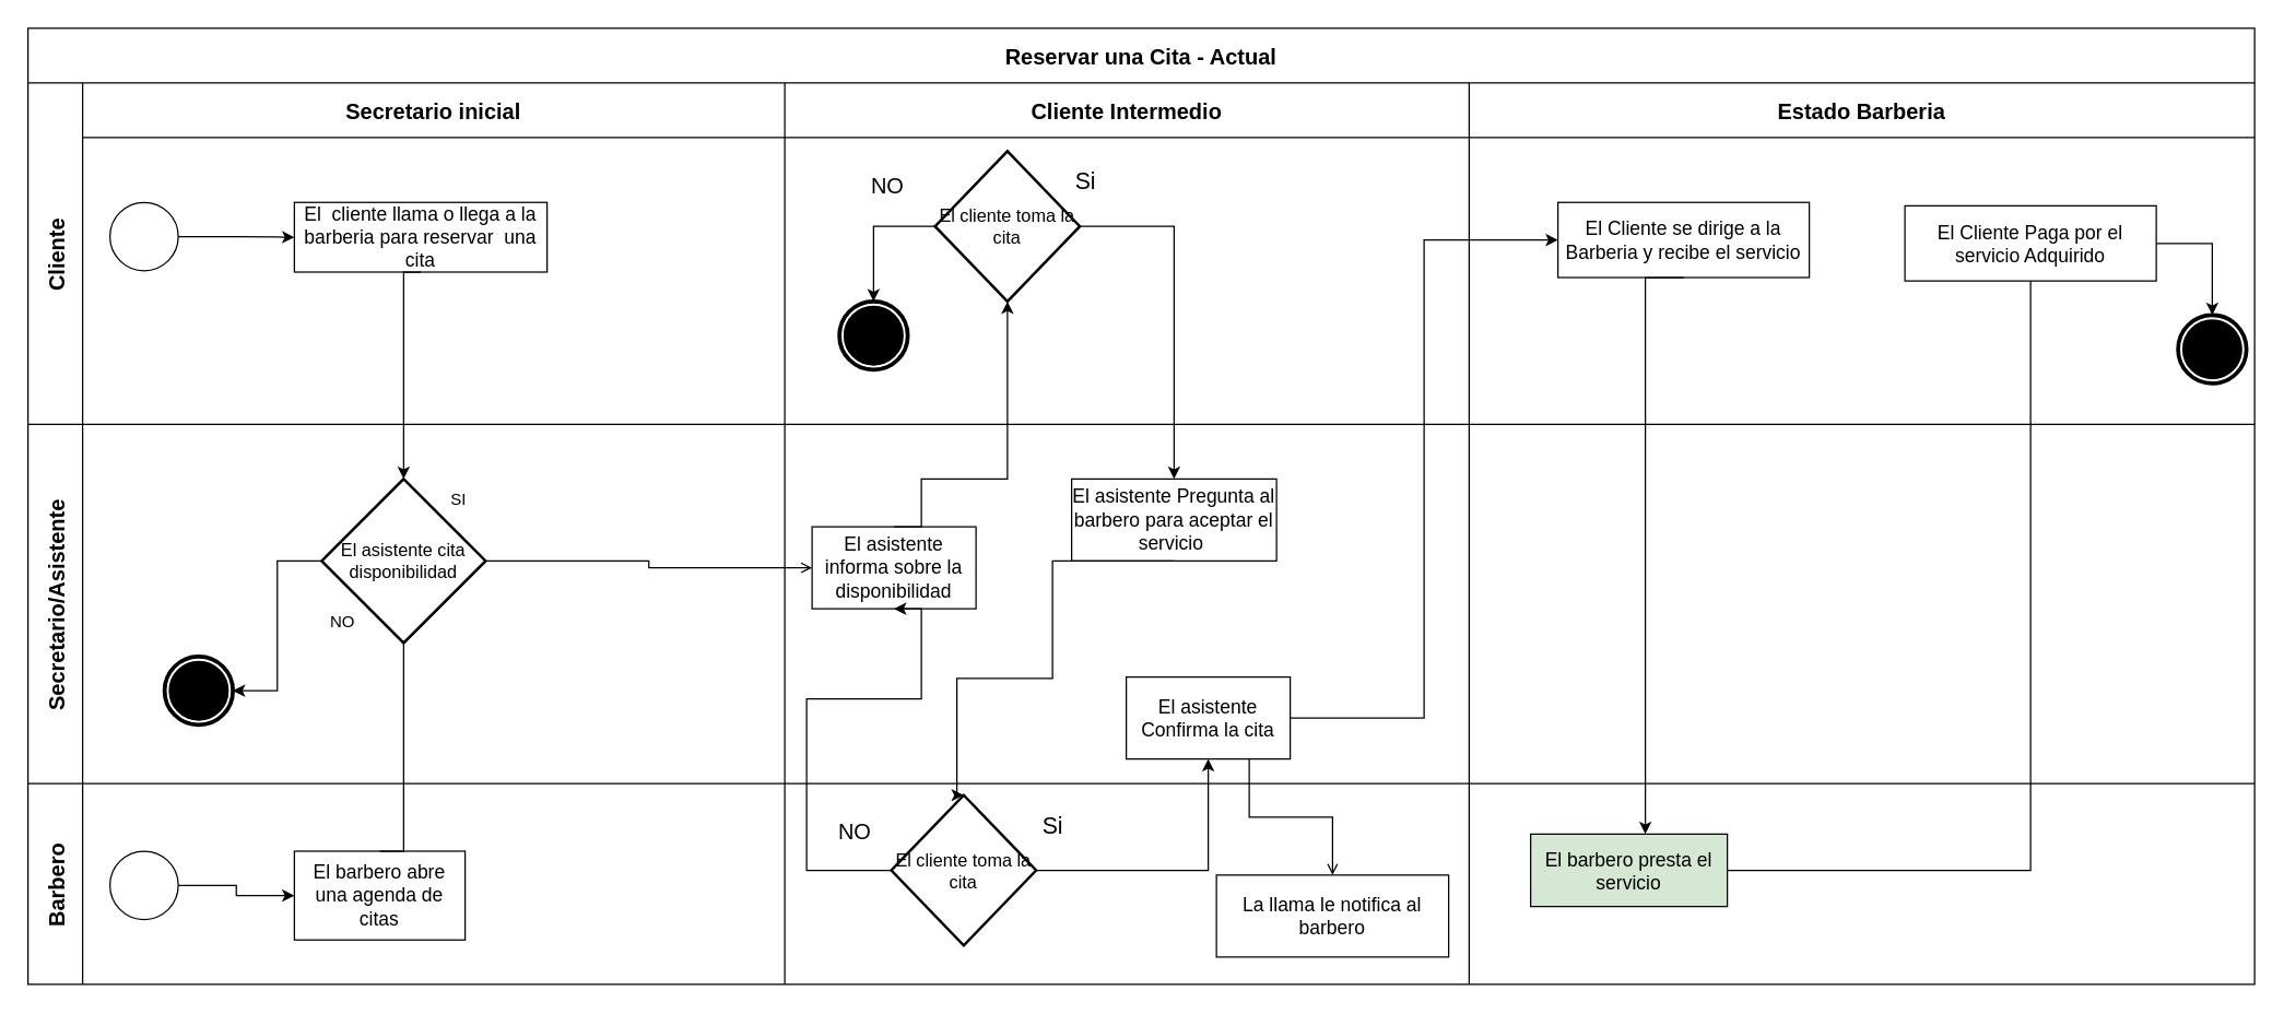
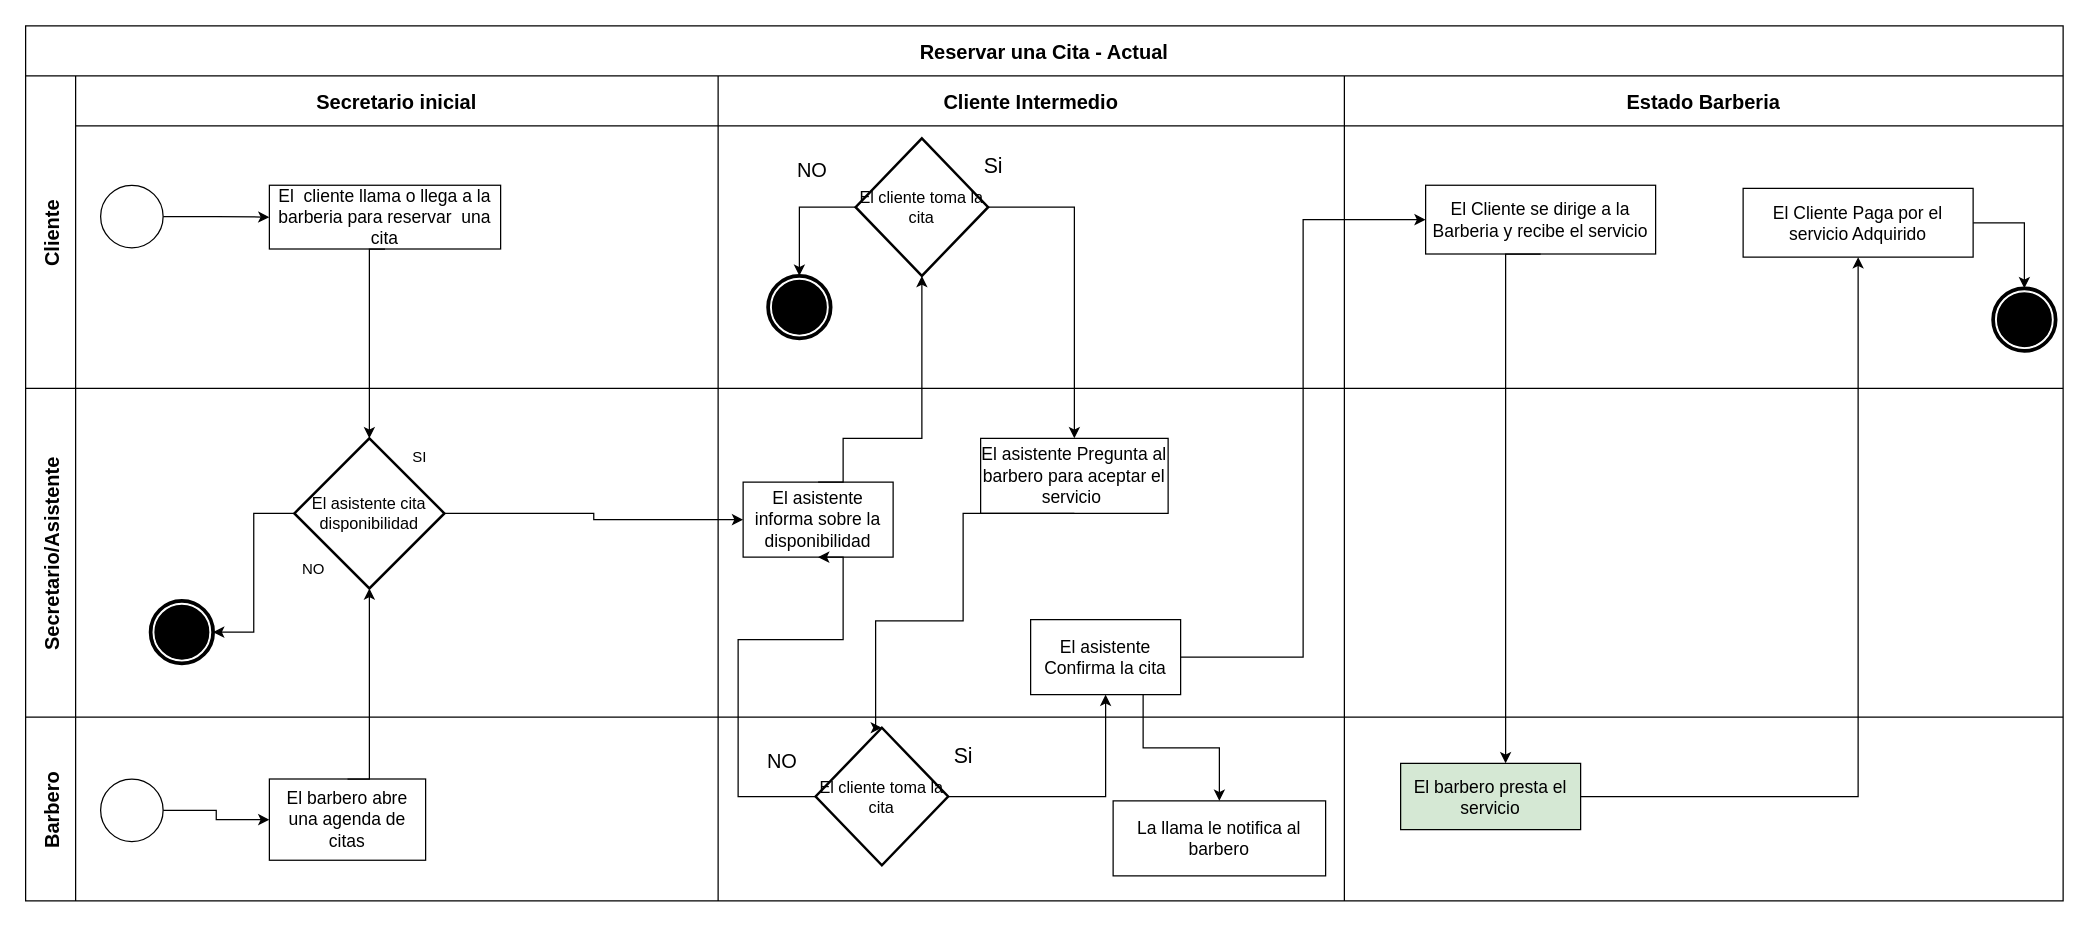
- <mxCell id="21" style="edgeStyle=orthogonalEdgeStyle;rounded=0;orthogonalLoop=1;jettySize=auto;html=1;exitX=1;exitY=0.5;exitDx=0;exitDy=0;entryX=0.5;entryY=1;entryDx=0;entryDy=0;endArrow=none;" parent="14" source="19" target="18" edge="1"><mxGeometry relative="1" as="geometry" /></mxCell>
+ <mxCell id="21" style="edgeStyle=orthogonalEdgeStyle;rounded=0;orthogonalLoop=1;jettySize=auto;html=1;exitX=1;exitY=0.5;exitDx=0;exitDy=0;entryX=0.5;entryY=1;entryDx=0;entryDy=0;" parent="14" source="19" target="18" edge="1"><mxGeometry relative="1" as="geometry" /></mxCell>
- <mxCell id="34" style="edgeStyle=orthogonalEdgeStyle;rounded=0;orthogonalLoop=1;jettySize=auto;html=1;exitX=1;exitY=0.5;exitDx=0;exitDy=0;exitPerimeter=0;endArrow=open;" parent="22" source="25" target="30" edge="1"><mxGeometry relative="1" as="geometry"><mxPoint x="530" y="90.286" as="targetPoint" /></mxGeometry></mxCell>
+ <mxCell id="34" style="edgeStyle=orthogonalEdgeStyle;rounded=0;orthogonalLoop=1;jettySize=auto;html=1;exitX=1;exitY=0.5;exitDx=0;exitDy=0;exitPerimeter=0;" parent="22" source="25" target="30" edge="1"><mxGeometry relative="1" as="geometry"><mxPoint x="530" y="90.286" as="targetPoint" /></mxGeometry></mxCell>
- <mxCell id="54" style="edgeStyle=orthogonalEdgeStyle;rounded=0;orthogonalLoop=1;jettySize=auto;html=1;exitX=0.5;exitY=0;exitDx=0;exitDy=0;endArrow=none;" parent="2" source="37" target="25" edge="1"><mxGeometry relative="1" as="geometry"><Array as="points"><mxPoint x="275" y="603" /></Array></mxGeometry></mxCell>
+ <mxCell id="54" style="edgeStyle=orthogonalEdgeStyle;rounded=0;orthogonalLoop=1;jettySize=auto;html=1;exitX=0.5;exitY=0;exitDx=0;exitDy=0;" parent="2" source="37" target="25" edge="1"><mxGeometry relative="1" as="geometry"><Array as="points"><mxPoint x="275" y="603" /></Array></mxGeometry></mxCell>
- <mxCell id="55" style="edgeStyle=orthogonalEdgeStyle;rounded=0;orthogonalLoop=1;jettySize=auto;html=1;exitX=0.75;exitY=1;exitDx=0;exitDy=0;entryX=0.5;entryY=0;entryDx=0;entryDy=0;endArrow=open;" edge="1" parent="2" source="32" target="44"><mxGeometry relative="1" as="geometry" /></mxCell>
+ <mxCell id="55" style="edgeStyle=orthogonalEdgeStyle;rounded=0;orthogonalLoop=1;jettySize=auto;html=1;exitX=0.75;exitY=1;exitDx=0;exitDy=0;entryX=0.5;entryY=0;entryDx=0;entryDy=0;" edge="1" parent="2" source="32" target="44"><mxGeometry relative="1" as="geometry" /></mxCell>
